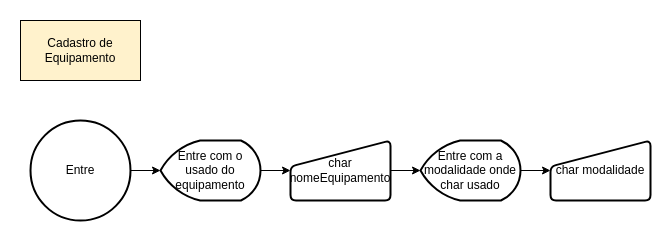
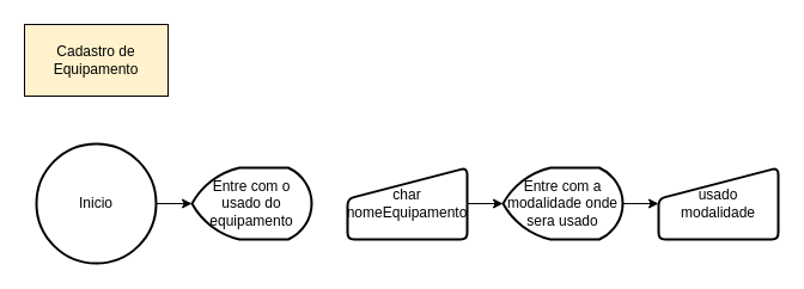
- <mxCell id="4" value="Entre" style="strokeWidth=2;html=1;shape=mxgraph.flowchart.start_2;whiteSpace=wrap;" vertex="1" parent="1"><mxGeometry x="30" y="120" width="100" height="100" as="geometry" /></mxCell>
+ <mxCell id="4" value="Inicio" style="strokeWidth=2;html=1;shape=mxgraph.flowchart.start_2;whiteSpace=wrap;" vertex="1" parent="1"><mxGeometry x="30" y="120" width="100" height="100" as="geometry" /></mxCell>
- <mxCell id="5" style="edgeStyle=orthogonalEdgeStyle;rounded=0;orthogonalLoop=1;jettySize=auto;html=1;exitX=1;exitY=0.5;exitDx=0;exitDy=0;exitPerimeter=0;" edge="1" parent="1" source="6" target="8"><mxGeometry relative="1" as="geometry"><mxPoint x="290" y="170" as="targetPoint" /></mxGeometry></mxCell>
- <mxCell id="10" value="Entre com a modalidade onde char usado" style="strokeWidth=2;html=1;shape=mxgraph.flowchart.display;whiteSpace=wrap;" vertex="1" parent="1"><mxGeometry x="420" y="140" width="100" height="60" as="geometry" /></mxCell>
+ <mxCell id="10" value="Entre com a modalidade onde sera usado" style="strokeWidth=2;html=1;shape=mxgraph.flowchart.display;whiteSpace=wrap;" vertex="1" parent="1"><mxGeometry x="420" y="140" width="100" height="60" as="geometry" /></mxCell>
- <mxCell id="11" value="char modalidade" style="html=1;strokeWidth=2;shape=manualInput;whiteSpace=wrap;rounded=1;size=26;arcSize=11;" vertex="1" parent="1"><mxGeometry x="550" y="140" width="100" height="60" as="geometry" /></mxCell>
+ <mxCell id="11" value="usado modalidade" style="html=1;strokeWidth=2;shape=manualInput;whiteSpace=wrap;rounded=1;size=26;arcSize=11;" vertex="1" parent="1"><mxGeometry x="550" y="140" width="100" height="60" as="geometry" /></mxCell>
